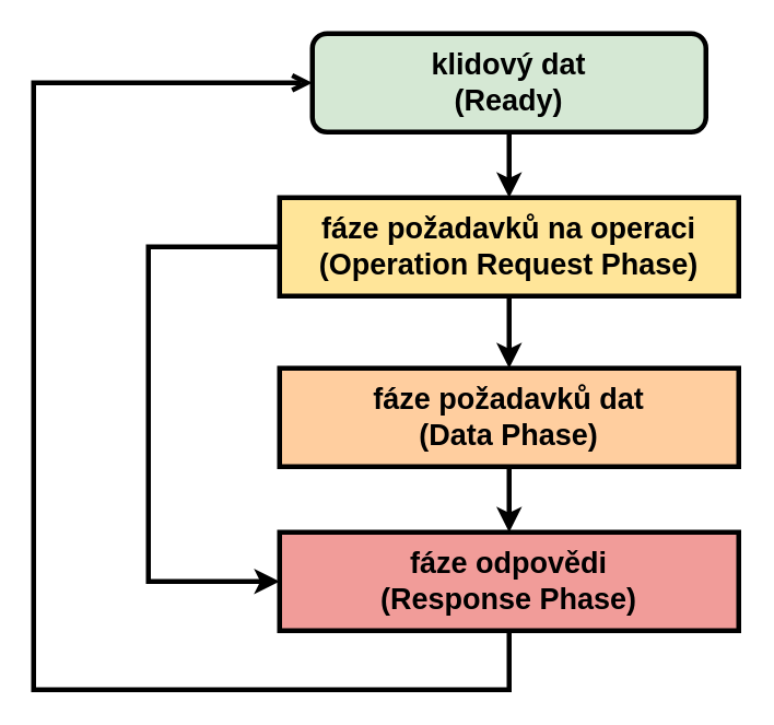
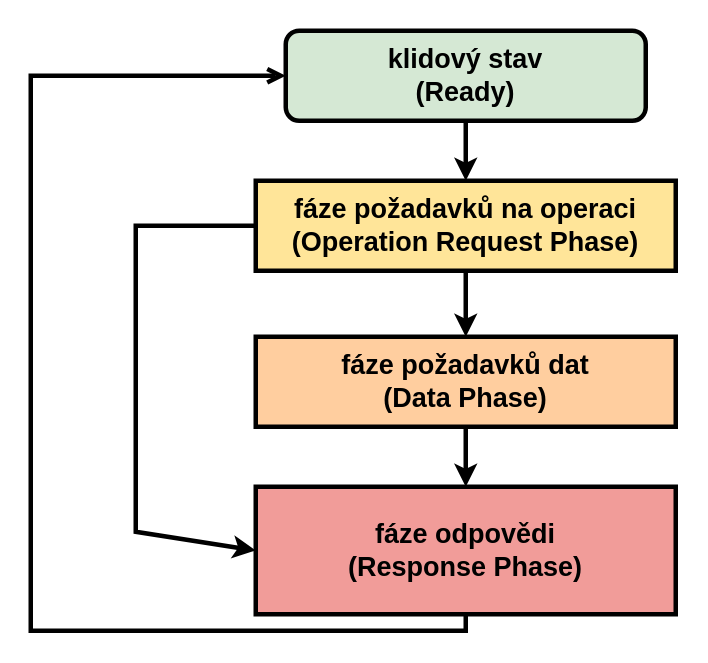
- <mxCell id="2" value="&lt;font style=&quot;font-size: 18px;&quot;&gt;&lt;b&gt;klidový dat&lt;br&gt;(Ready)&lt;/b&gt;&lt;/font&gt;" style="rounded=1;whiteSpace=wrap;html=1;strokeWidth=3;fillColor=#D5E8D4;strokeColor=#000000;" parent="1" vertex="1"><mxGeometry x="190" y="20" width="240" height="60" as="geometry" /></mxCell>
+ <mxCell id="2" value="&lt;font style=&quot;font-size: 18px;&quot;&gt;&lt;b&gt;klidový stav&lt;br&gt;(Ready)&lt;/b&gt;&lt;/font&gt;" style="rounded=1;whiteSpace=wrap;html=1;strokeWidth=3;fillColor=#D5E8D4;strokeColor=#000000;" parent="1" vertex="1"><mxGeometry x="190" y="20" width="240" height="60" as="geometry" /></mxCell>
- <mxCell id="5" value="&lt;font style=&quot;font-size: 18px;&quot;&gt;&lt;b&gt;fáze odpovědi&lt;/b&gt;&lt;/font&gt;&lt;div&gt;&lt;font style=&quot;font-size: 18px;&quot;&gt;&lt;b&gt;(Response Phase)&lt;/b&gt;&lt;/font&gt;&lt;/div&gt;" style="rounded=0;whiteSpace=wrap;html=1;strokeWidth=3;fillColor=#F19C99;" parent="1" vertex="1"><mxGeometry x="170" y="324" width="280" height="60" as="geometry" /></mxCell>
+ <mxCell id="5" value="&lt;font style=&quot;font-size: 18px;&quot;&gt;&lt;b&gt;fáze odpovědi&lt;/b&gt;&lt;/font&gt;&lt;div&gt;&lt;font style=&quot;font-size: 18px;&quot;&gt;&lt;b&gt;(Response Phase)&lt;/b&gt;&lt;/font&gt;&lt;/div&gt;" style="rounded=0;whiteSpace=wrap;html=1;strokeWidth=3;fillColor=#F19C99;" parent="1" vertex="1"><mxGeometry x="170" y="324" width="280" height="85" as="geometry" /></mxCell>
